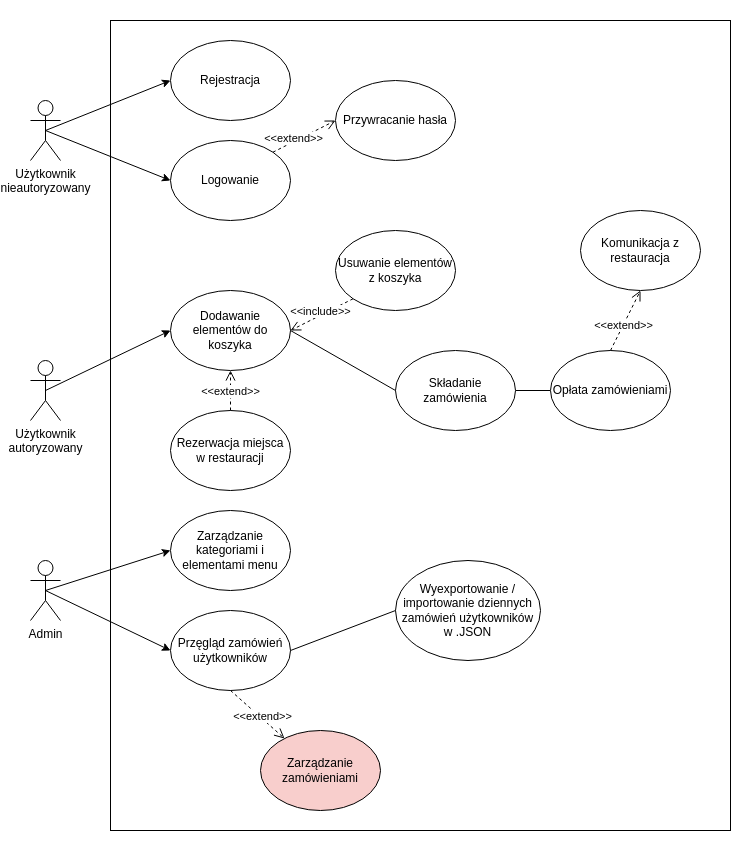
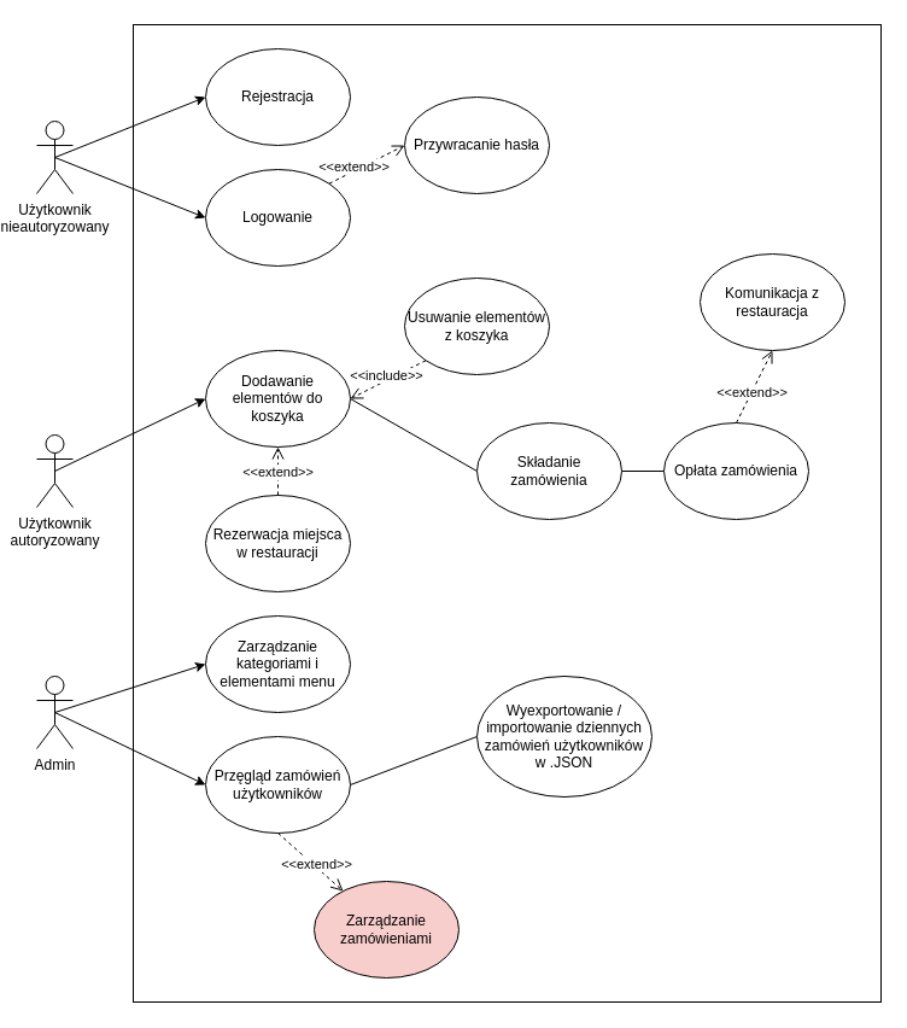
- <mxCell id="14" value="Opłata zamówieniami" style="ellipse;whiteSpace=wrap;html=1;" parent="1" vertex="1"><mxGeometry x="540" y="350" width="120" height="80" as="geometry" /></mxCell>
+ <mxCell id="14" value="Opłata zamówienia" style="ellipse;whiteSpace=wrap;html=1;" parent="1" vertex="1"><mxGeometry x="540" y="350" width="120" height="80" as="geometry" /></mxCell>
